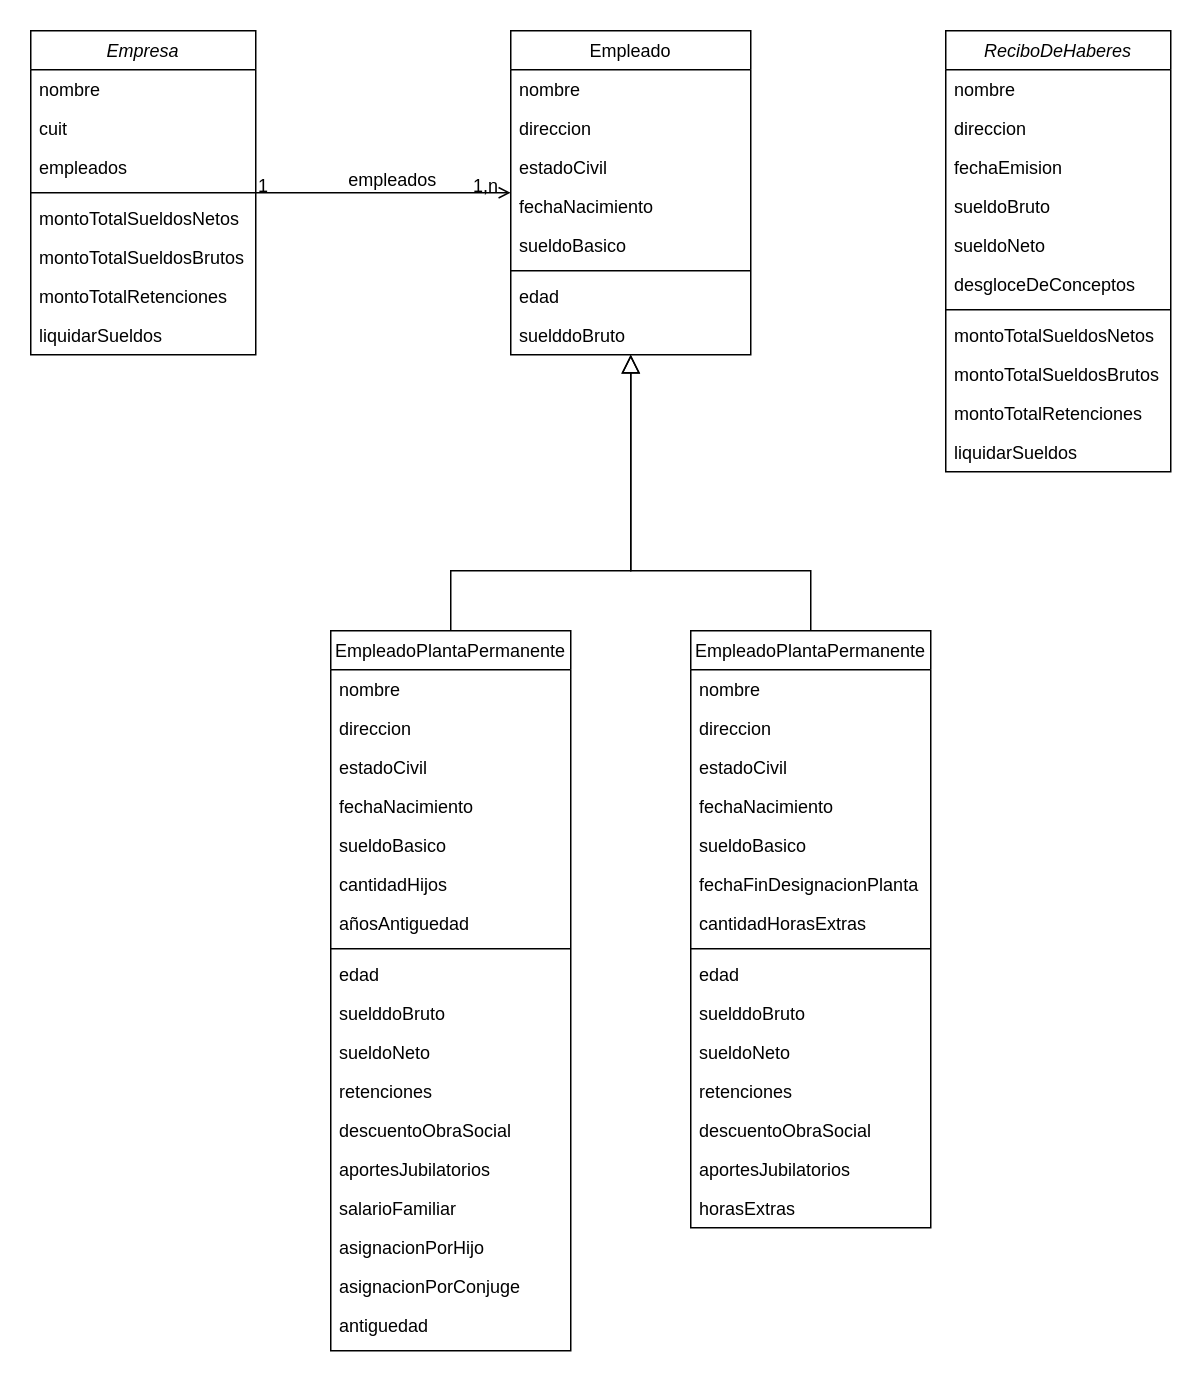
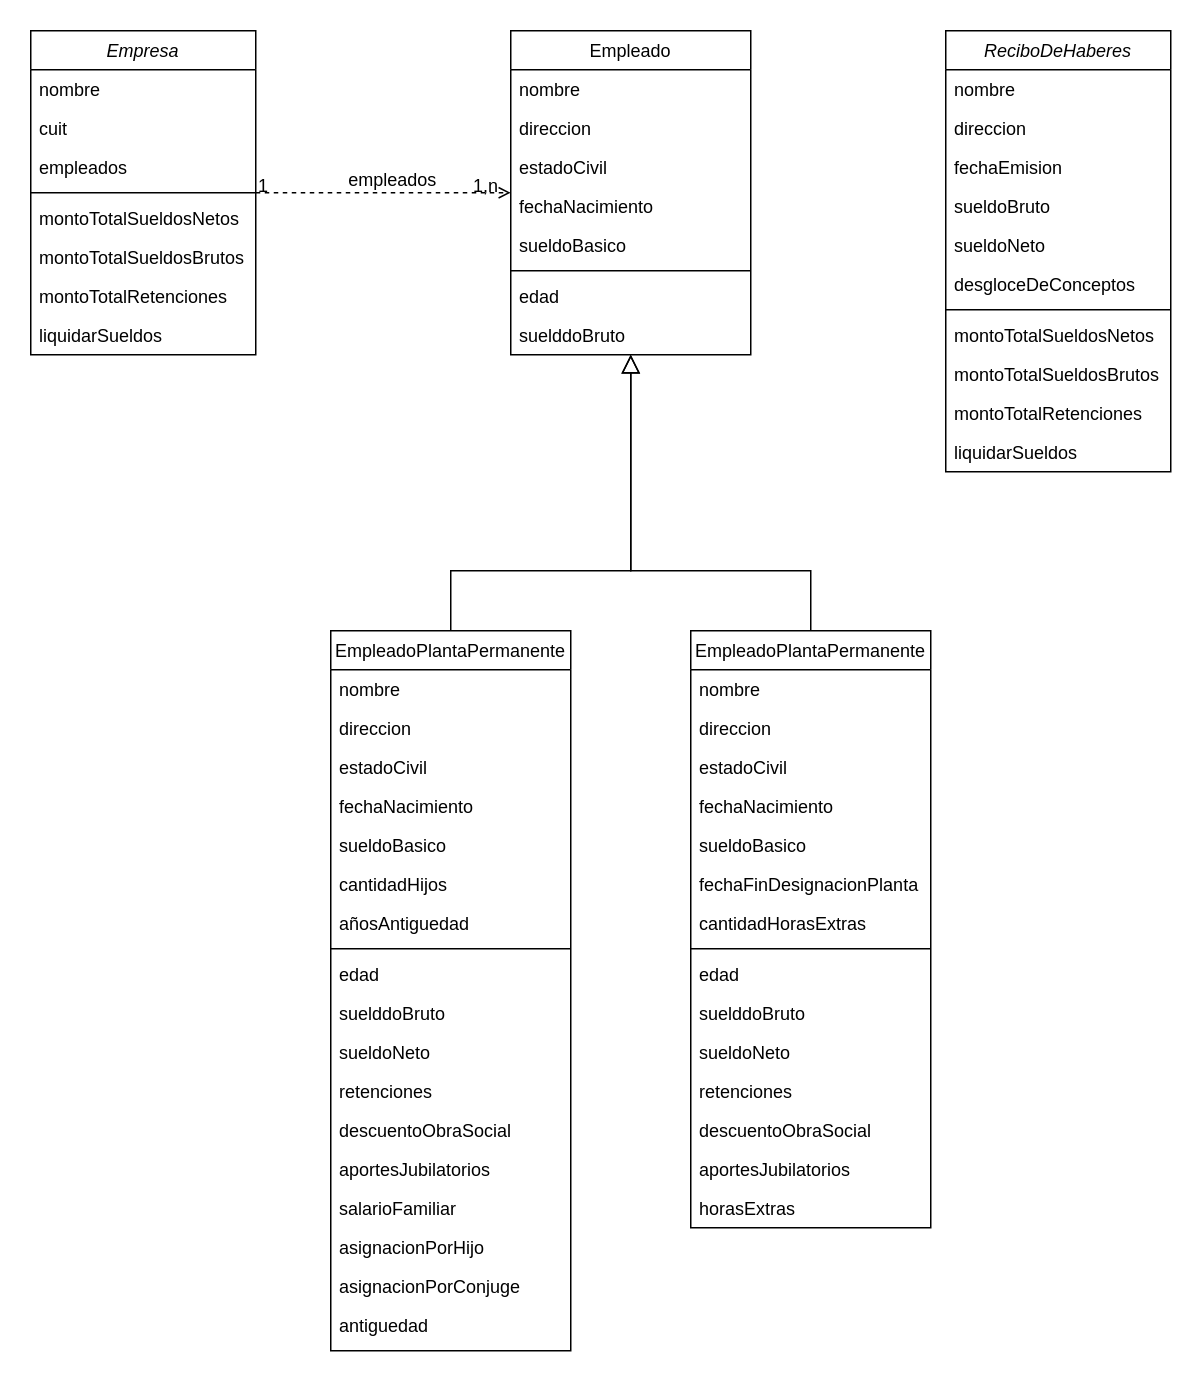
- <mxCell id="22" value="" style="endArrow=open;shadow=0;strokeWidth=1;rounded=0;endFill=1;edgeStyle=elbowEdgeStyle;elbow=vertical;" parent="1" source="2" target="13" edge="1"><mxGeometry x="0.5" y="41" relative="1" as="geometry"><mxPoint x="180" y="92" as="sourcePoint" /><mxPoint x="340" y="92" as="targetPoint" /><mxPoint x="-40" y="32" as="offset" /></mxGeometry></mxCell>
+ <mxCell id="22" value="" style="endArrow=open;shadow=0;strokeWidth=1;rounded=0;endFill=1;edgeStyle=elbowEdgeStyle;elbow=vertical;dashed=1;" parent="1" source="2" target="13" edge="1"><mxGeometry x="0.5" y="41" relative="1" as="geometry"><mxPoint x="180" y="92" as="sourcePoint" /><mxPoint x="340" y="92" as="targetPoint" /><mxPoint x="-40" y="32" as="offset" /></mxGeometry></mxCell>
